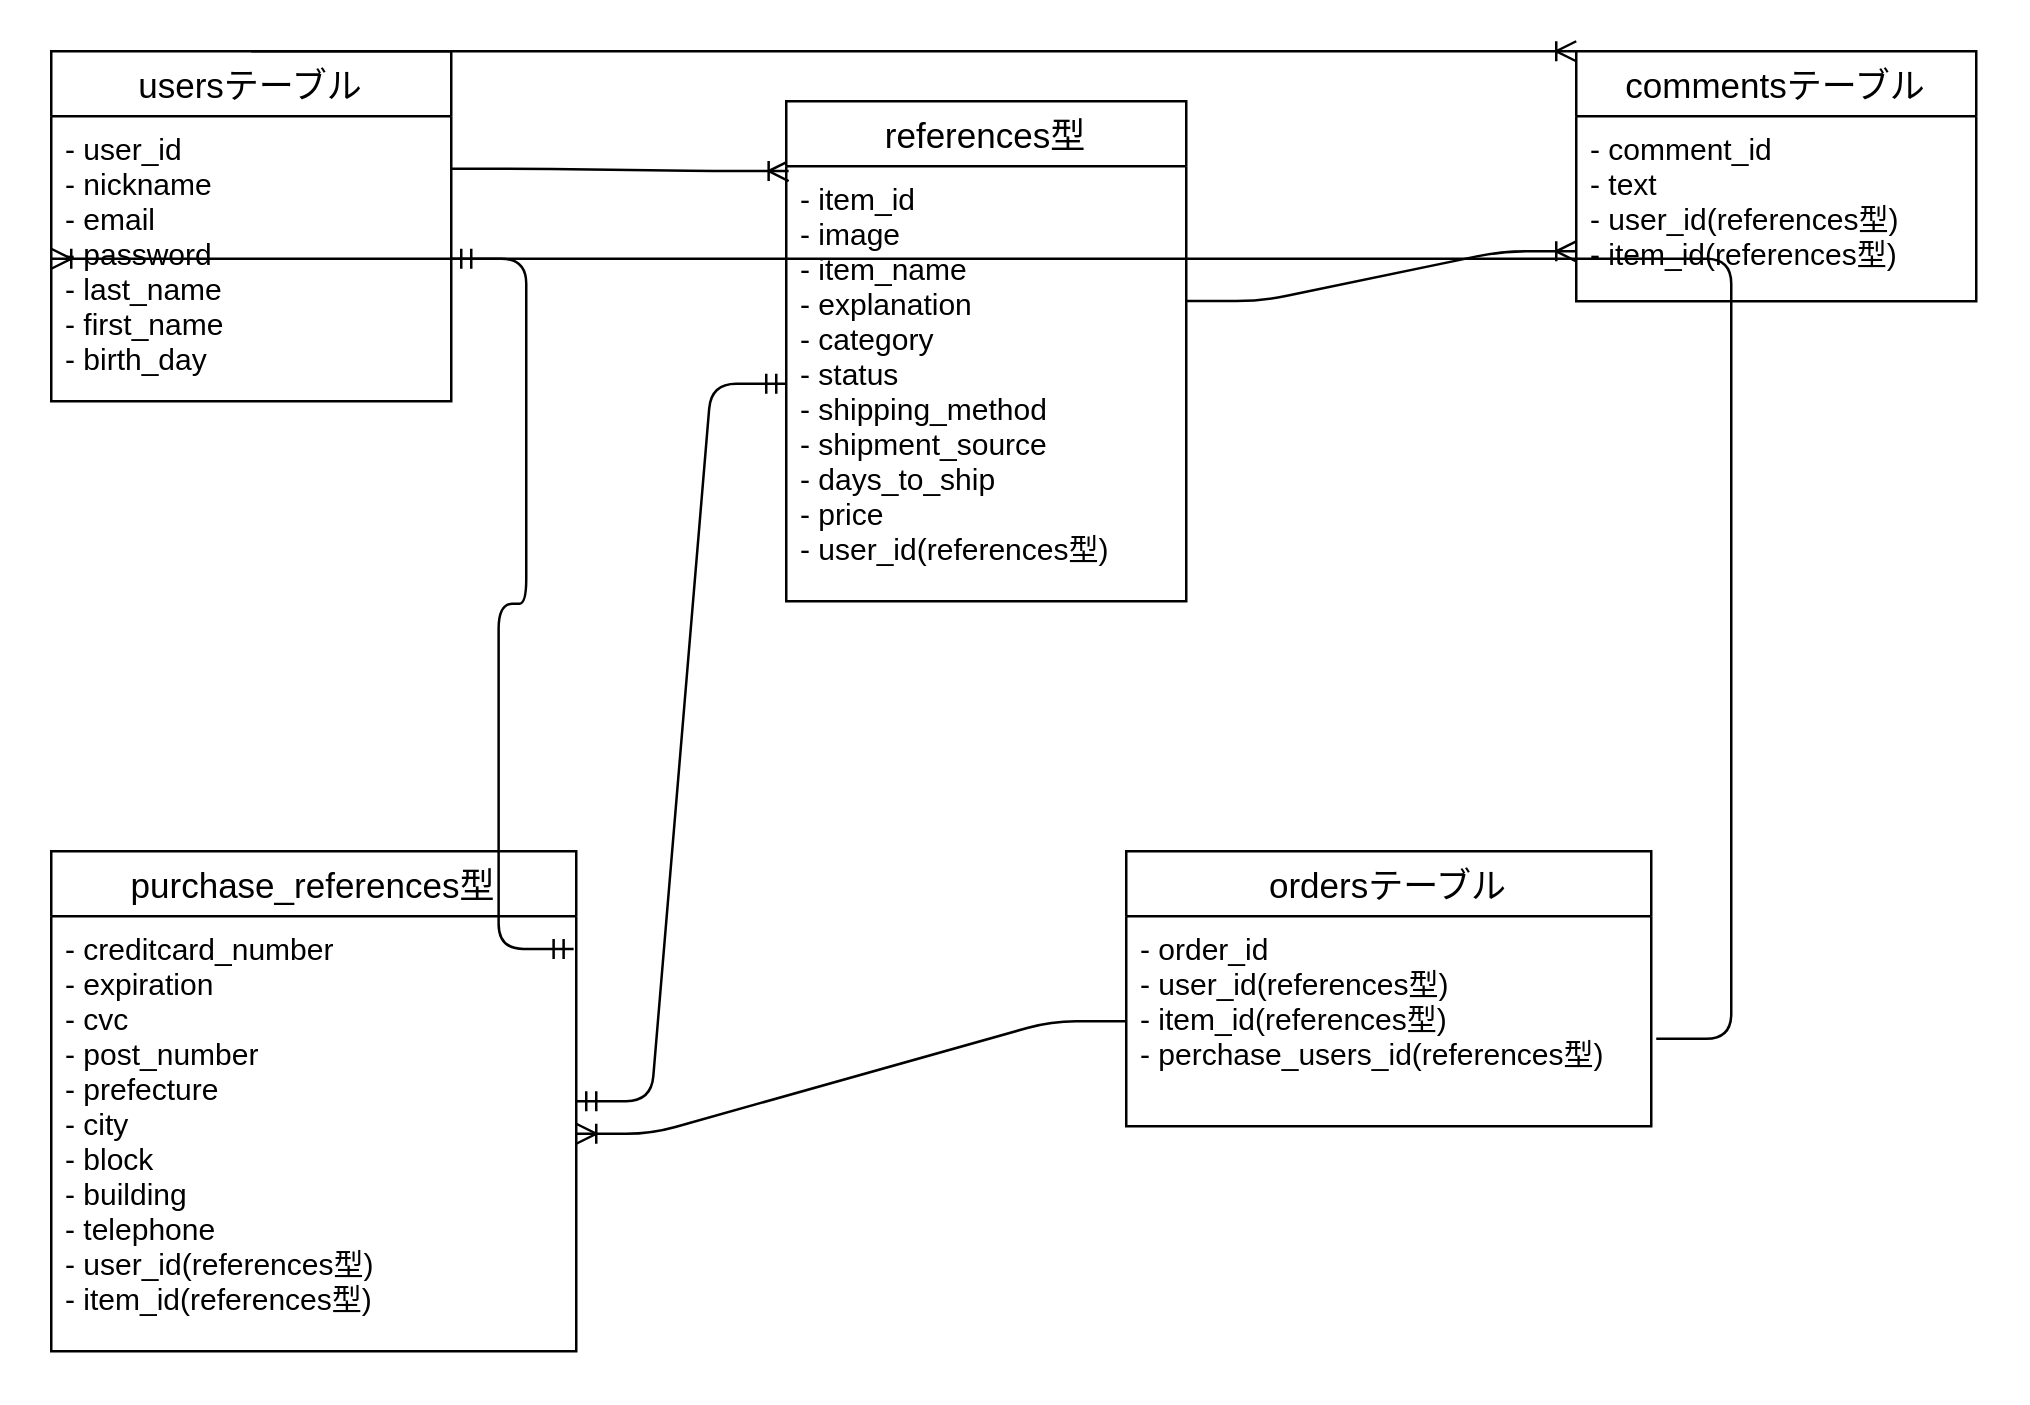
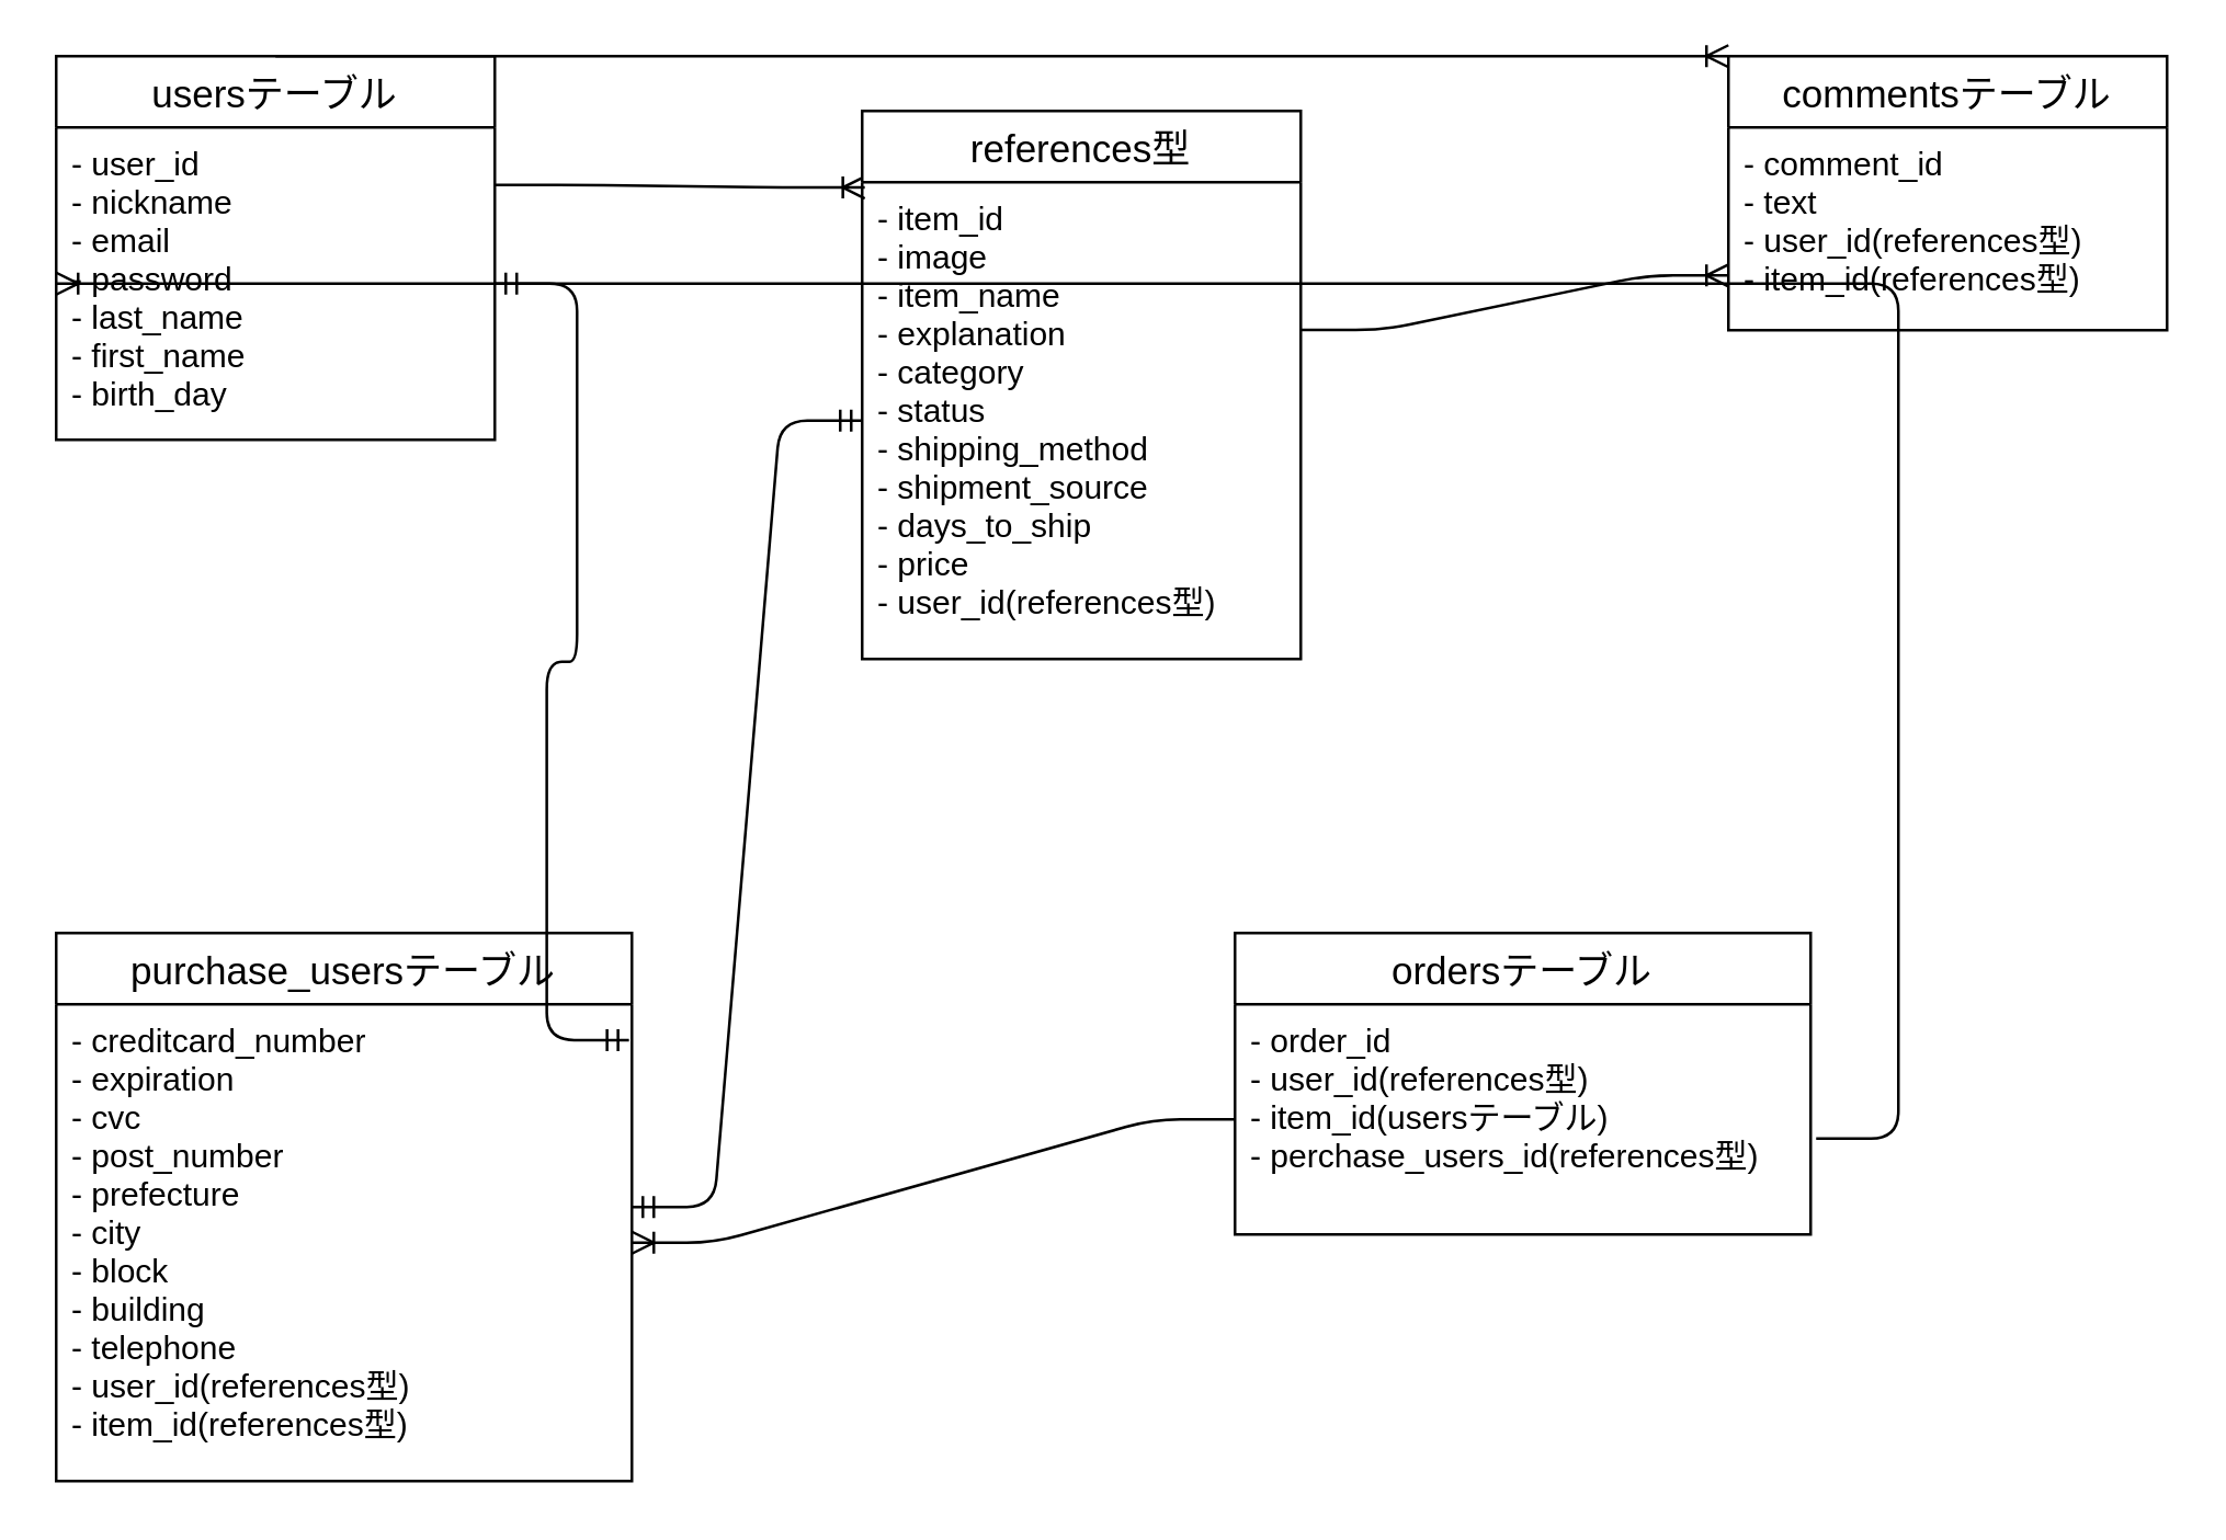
- <mxCell id="2" value="purchase_references型" style="swimlane;fontStyle=0;childLayout=stackLayout;horizontal=1;startSize=26;horizontalStack=0;resizeParent=1;resizeParentMax=0;resizeLast=0;collapsible=1;marginBottom=0;align=center;fontSize=14;" parent="1" vertex="1"><mxGeometry x="20" y="340" width="210" height="200" as="geometry" /></mxCell>
+ <mxCell id="2" value="purchase_usersテーブル" style="swimlane;fontStyle=0;childLayout=stackLayout;horizontal=1;startSize=26;horizontalStack=0;resizeParent=1;resizeParentMax=0;resizeLast=0;collapsible=1;marginBottom=0;align=center;fontSize=14;" parent="1" vertex="1"><mxGeometry x="20" y="340" width="210" height="200" as="geometry" /></mxCell>
- <mxCell id="7" value="- order_id&#10;- user_id(references型)&#10;- item_id(references型)&#10;- perchase_users_id(references型)&#10;&#10;&#10;&#10;&#10;" style="text;strokeColor=none;fillColor=none;spacingLeft=4;spacingRight=4;overflow=hidden;rotatable=0;points=[[0,0.5],[1,0.5]];portConstraint=eastwest;fontSize=12;" parent="6" vertex="1"><mxGeometry y="26" width="210" height="84" as="geometry" /></mxCell>
+ <mxCell id="7" value="- order_id&#10;- user_id(references型)&#10;- item_id(usersテーブル)&#10;- perchase_users_id(references型)&#10;&#10;&#10;&#10;&#10;" style="text;strokeColor=none;fillColor=none;spacingLeft=4;spacingRight=4;overflow=hidden;rotatable=0;points=[[0,0.5],[1,0.5]];portConstraint=eastwest;fontSize=12;" parent="6" vertex="1"><mxGeometry y="26" width="210" height="84" as="geometry" /></mxCell>
